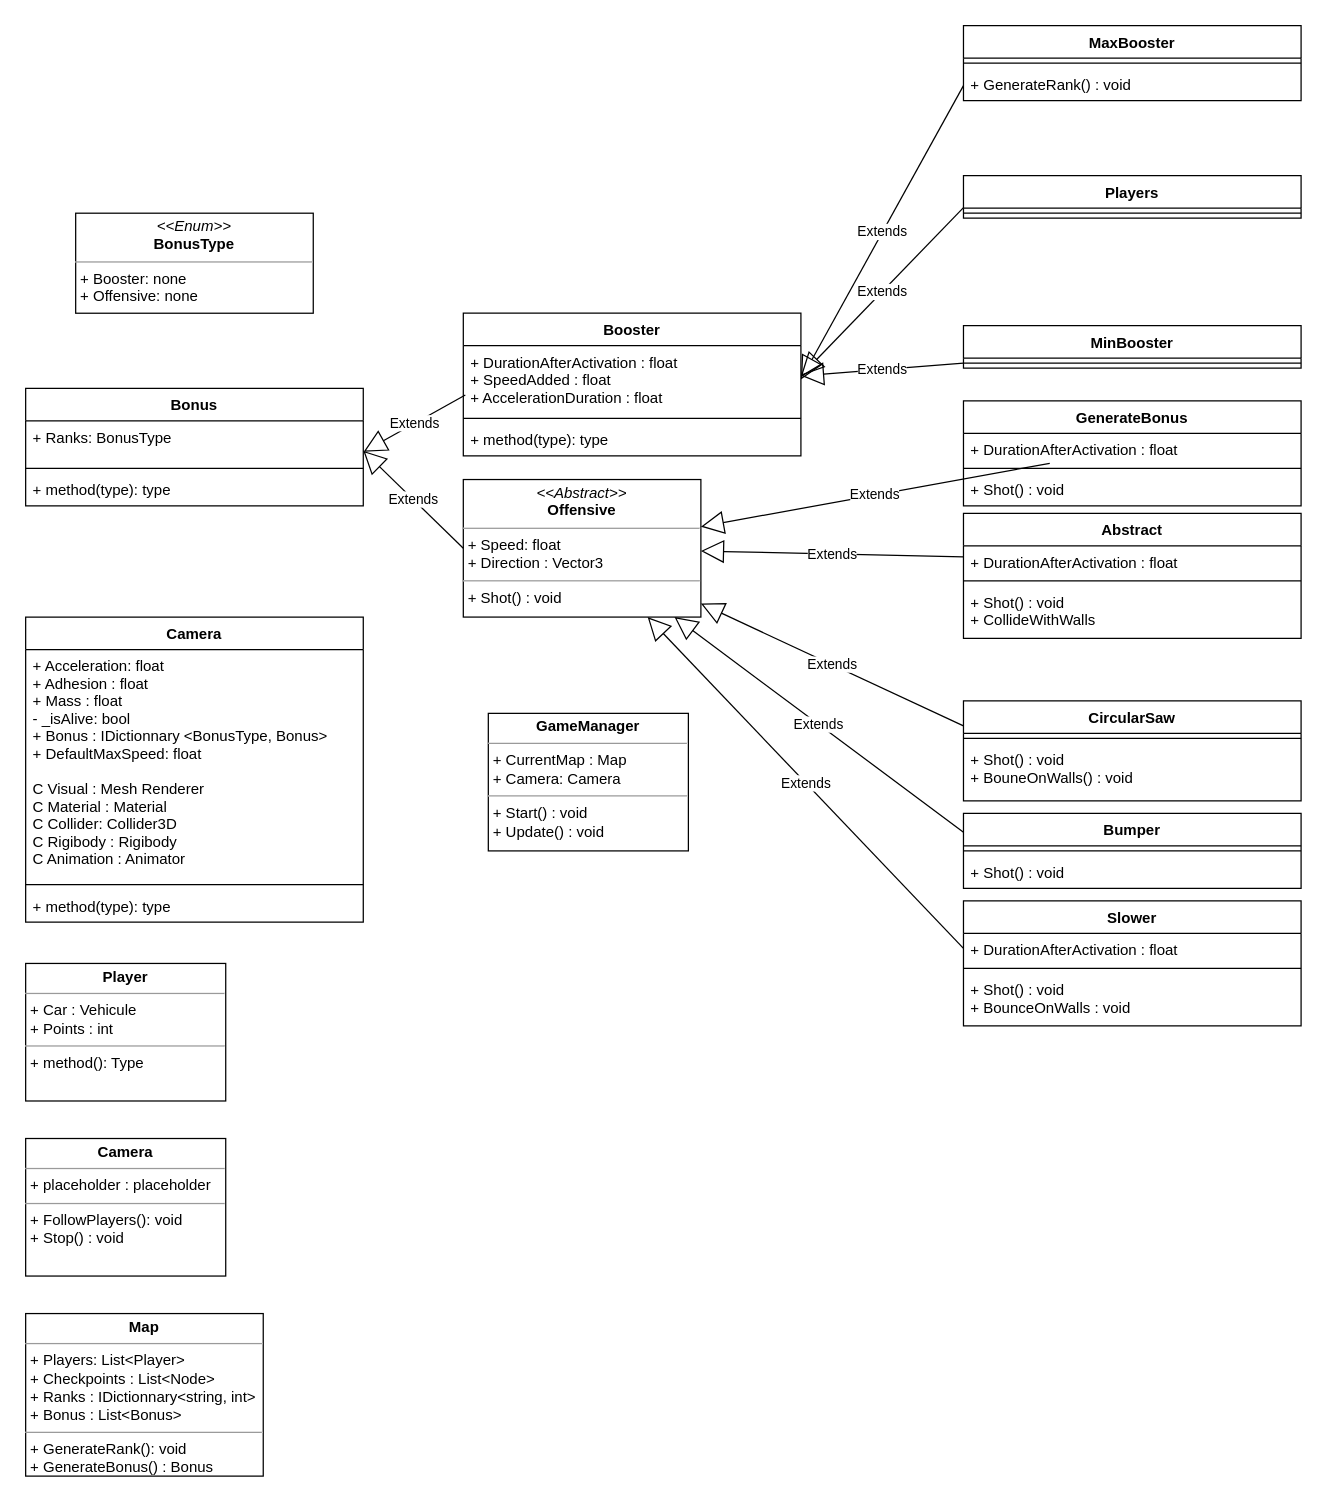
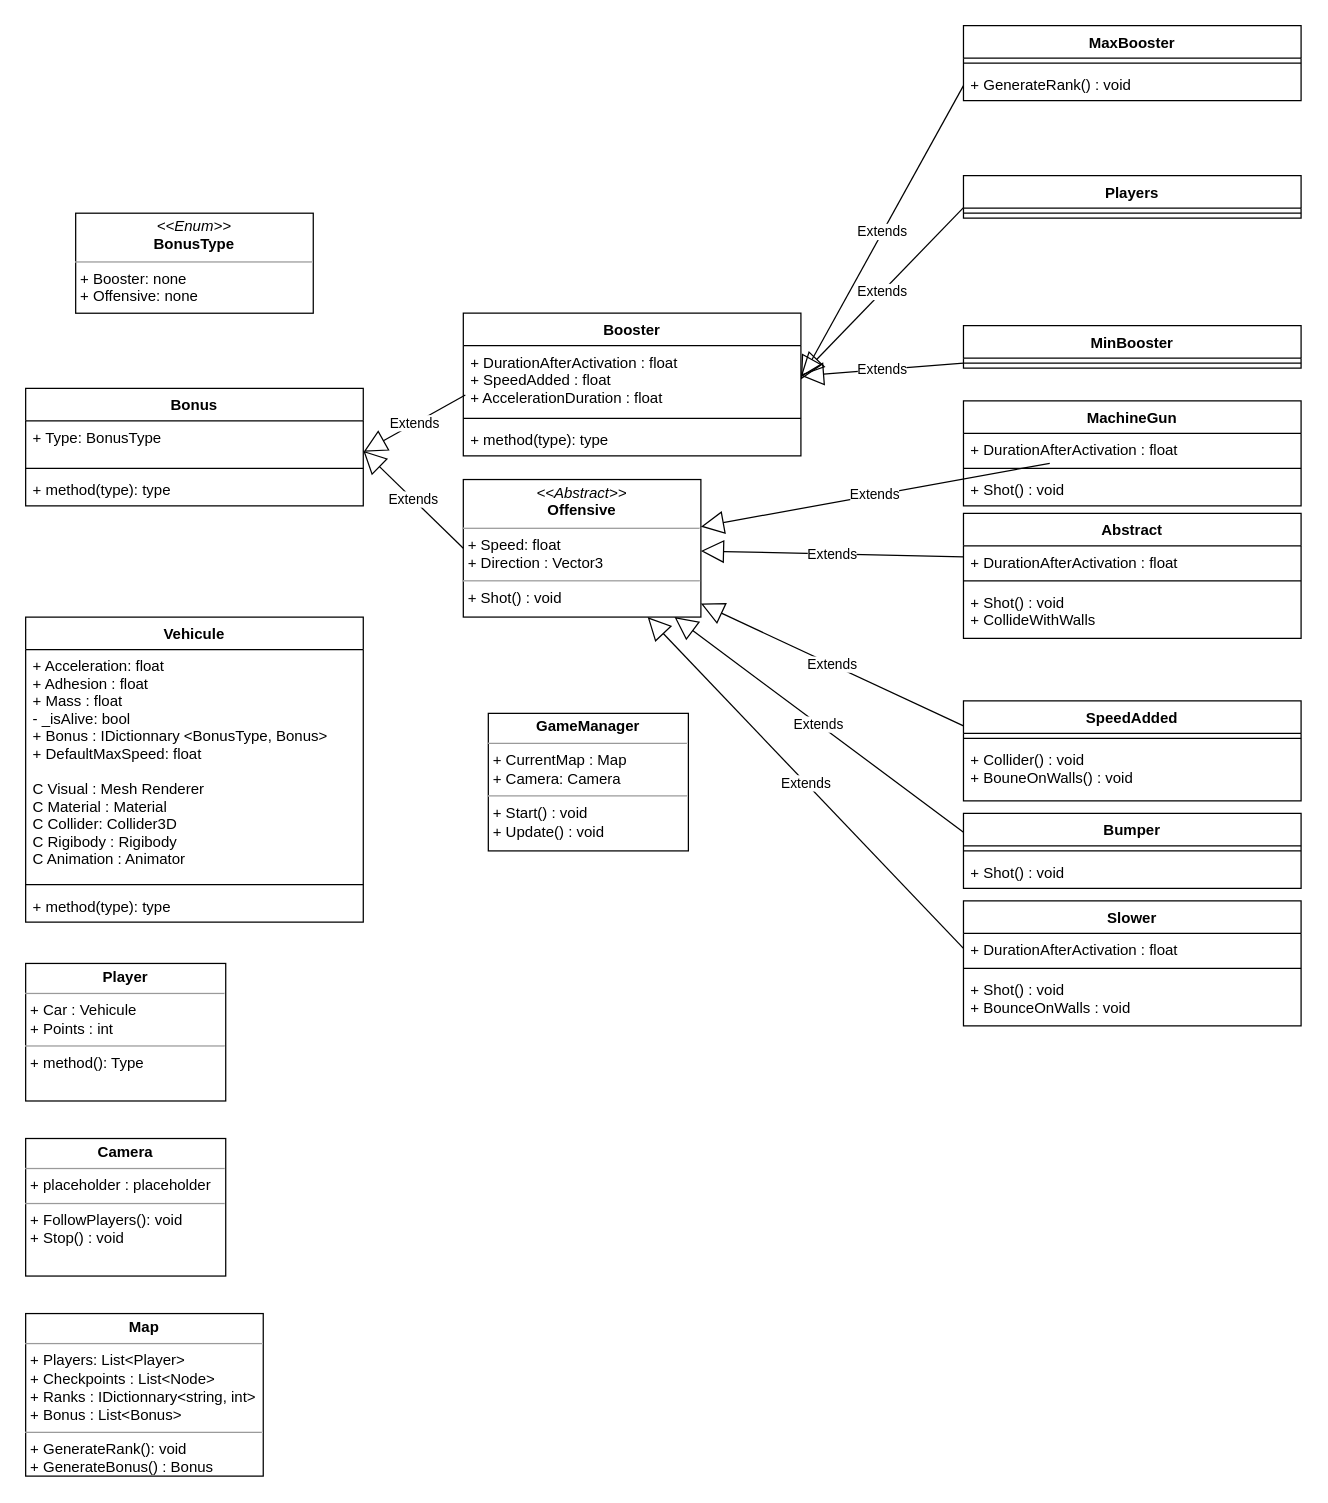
- <mxCell id="25" value="GenerateBonus" style="swimlane;fontStyle=1;align=center;verticalAlign=top;childLayout=stackLayout;horizontal=1;startSize=26;horizontalStack=0;resizeParent=1;resizeParentMax=0;resizeLast=0;collapsible=1;marginBottom=0;" parent="1" vertex="1"><mxGeometry x="770" y="320" width="270" height="84" as="geometry" /></mxCell>
+ <mxCell id="25" value="MachineGun" style="swimlane;fontStyle=1;align=center;verticalAlign=top;childLayout=stackLayout;horizontal=1;startSize=26;horizontalStack=0;resizeParent=1;resizeParentMax=0;resizeLast=0;collapsible=1;marginBottom=0;" parent="1" vertex="1"><mxGeometry x="770" y="320" width="270" height="84" as="geometry" /></mxCell>
- <mxCell id="7" value="+ Ranks: BonusType" style="text;strokeColor=none;fillColor=none;align=left;verticalAlign=top;spacingLeft=4;spacingRight=4;overflow=hidden;rotatable=0;points=[[0,0.5],[1,0.5]];portConstraint=eastwest;" parent="6" vertex="1"><mxGeometry y="26" width="270" height="34" as="geometry" /></mxCell>
+ <mxCell id="7" value="+ Type: BonusType" style="text;strokeColor=none;fillColor=none;align=left;verticalAlign=top;spacingLeft=4;spacingRight=4;overflow=hidden;rotatable=0;points=[[0,0.5],[1,0.5]];portConstraint=eastwest;" parent="6" vertex="1"><mxGeometry y="26" width="270" height="34" as="geometry" /></mxCell>
- <mxCell id="2" value="Camera" style="swimlane;fontStyle=1;align=center;verticalAlign=top;childLayout=stackLayout;horizontal=1;startSize=26;horizontalStack=0;resizeParent=1;resizeParentMax=0;resizeLast=0;collapsible=1;marginBottom=0;" parent="1" vertex="1"><mxGeometry x="20" y="493" width="270" height="244" as="geometry" /></mxCell>
+ <mxCell id="2" value="Vehicule" style="swimlane;fontStyle=1;align=center;verticalAlign=top;childLayout=stackLayout;horizontal=1;startSize=26;horizontalStack=0;resizeParent=1;resizeParentMax=0;resizeLast=0;collapsible=1;marginBottom=0;" parent="1" vertex="1"><mxGeometry x="20" y="493" width="270" height="244" as="geometry" /></mxCell>
- <mxCell id="29" value="CircularSaw" style="swimlane;fontStyle=1;align=center;verticalAlign=top;childLayout=stackLayout;horizontal=1;startSize=26;horizontalStack=0;resizeParent=1;resizeParentMax=0;resizeLast=0;collapsible=1;marginBottom=0;" parent="1" vertex="1"><mxGeometry x="770" y="560" width="270" height="80" as="geometry" /></mxCell>
+ <mxCell id="29" value="SpeedAdded" style="swimlane;fontStyle=1;align=center;verticalAlign=top;childLayout=stackLayout;horizontal=1;startSize=26;horizontalStack=0;resizeParent=1;resizeParentMax=0;resizeLast=0;collapsible=1;marginBottom=0;" parent="1" vertex="1"><mxGeometry x="770" y="560" width="270" height="80" as="geometry" /></mxCell>
- <mxCell id="31" value="+ Shot() : void&#10;+ BouneOnWalls() : void" style="text;strokeColor=none;fillColor=none;align=left;verticalAlign=top;spacingLeft=4;spacingRight=4;overflow=hidden;rotatable=0;points=[[0,0.5],[1,0.5]];portConstraint=eastwest;" parent="29" vertex="1"><mxGeometry y="34" width="270" height="46" as="geometry" /></mxCell>
+ <mxCell id="31" value="+ Collider() : void&#10;+ BouneOnWalls() : void" style="text;strokeColor=none;fillColor=none;align=left;verticalAlign=top;spacingLeft=4;spacingRight=4;overflow=hidden;rotatable=0;points=[[0,0.5],[1,0.5]];portConstraint=eastwest;" parent="29" vertex="1"><mxGeometry y="34" width="270" height="46" as="geometry" /></mxCell>
